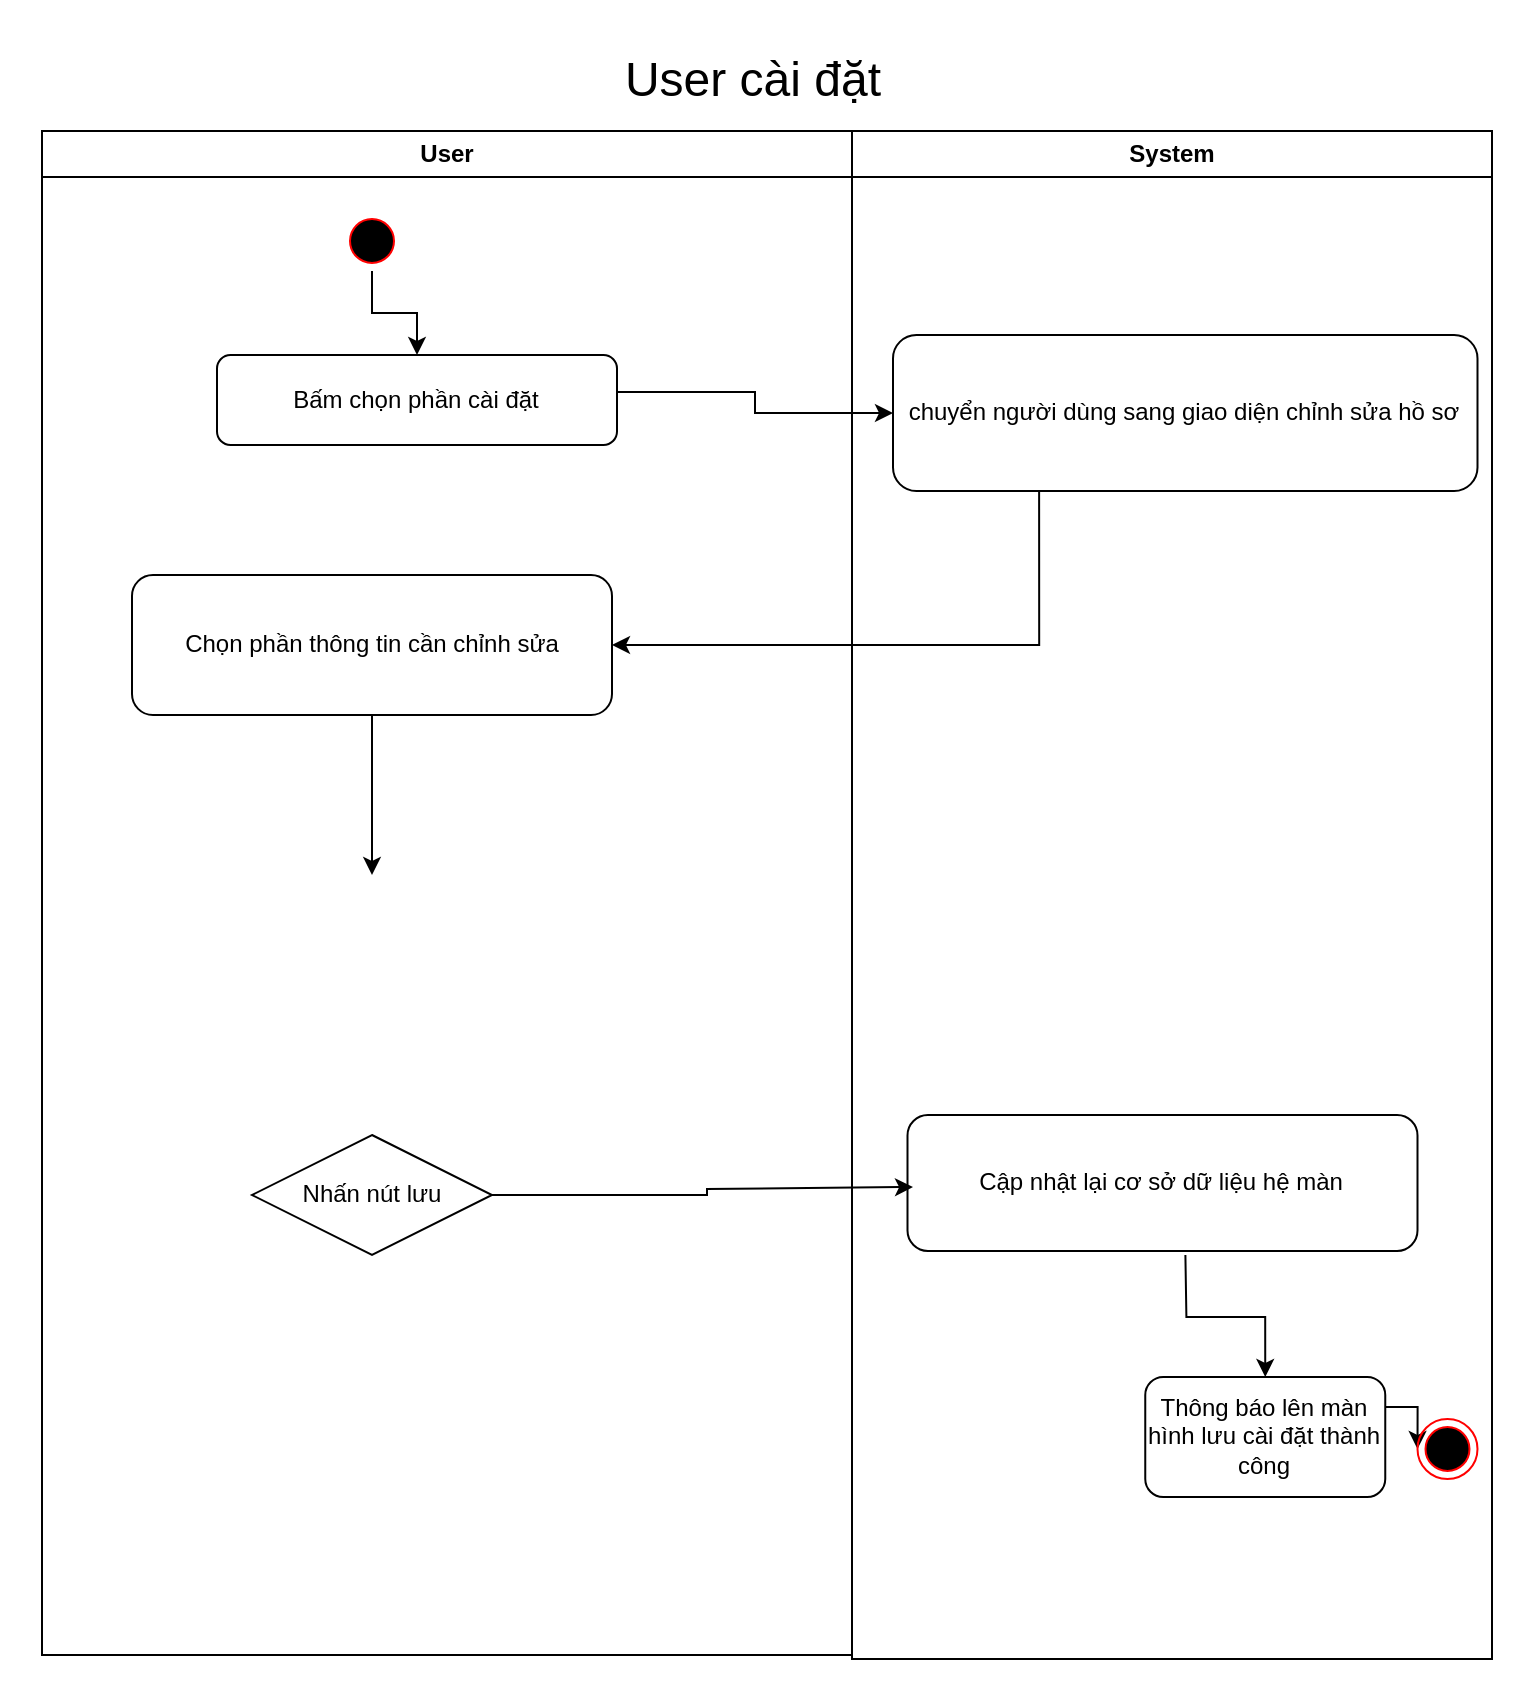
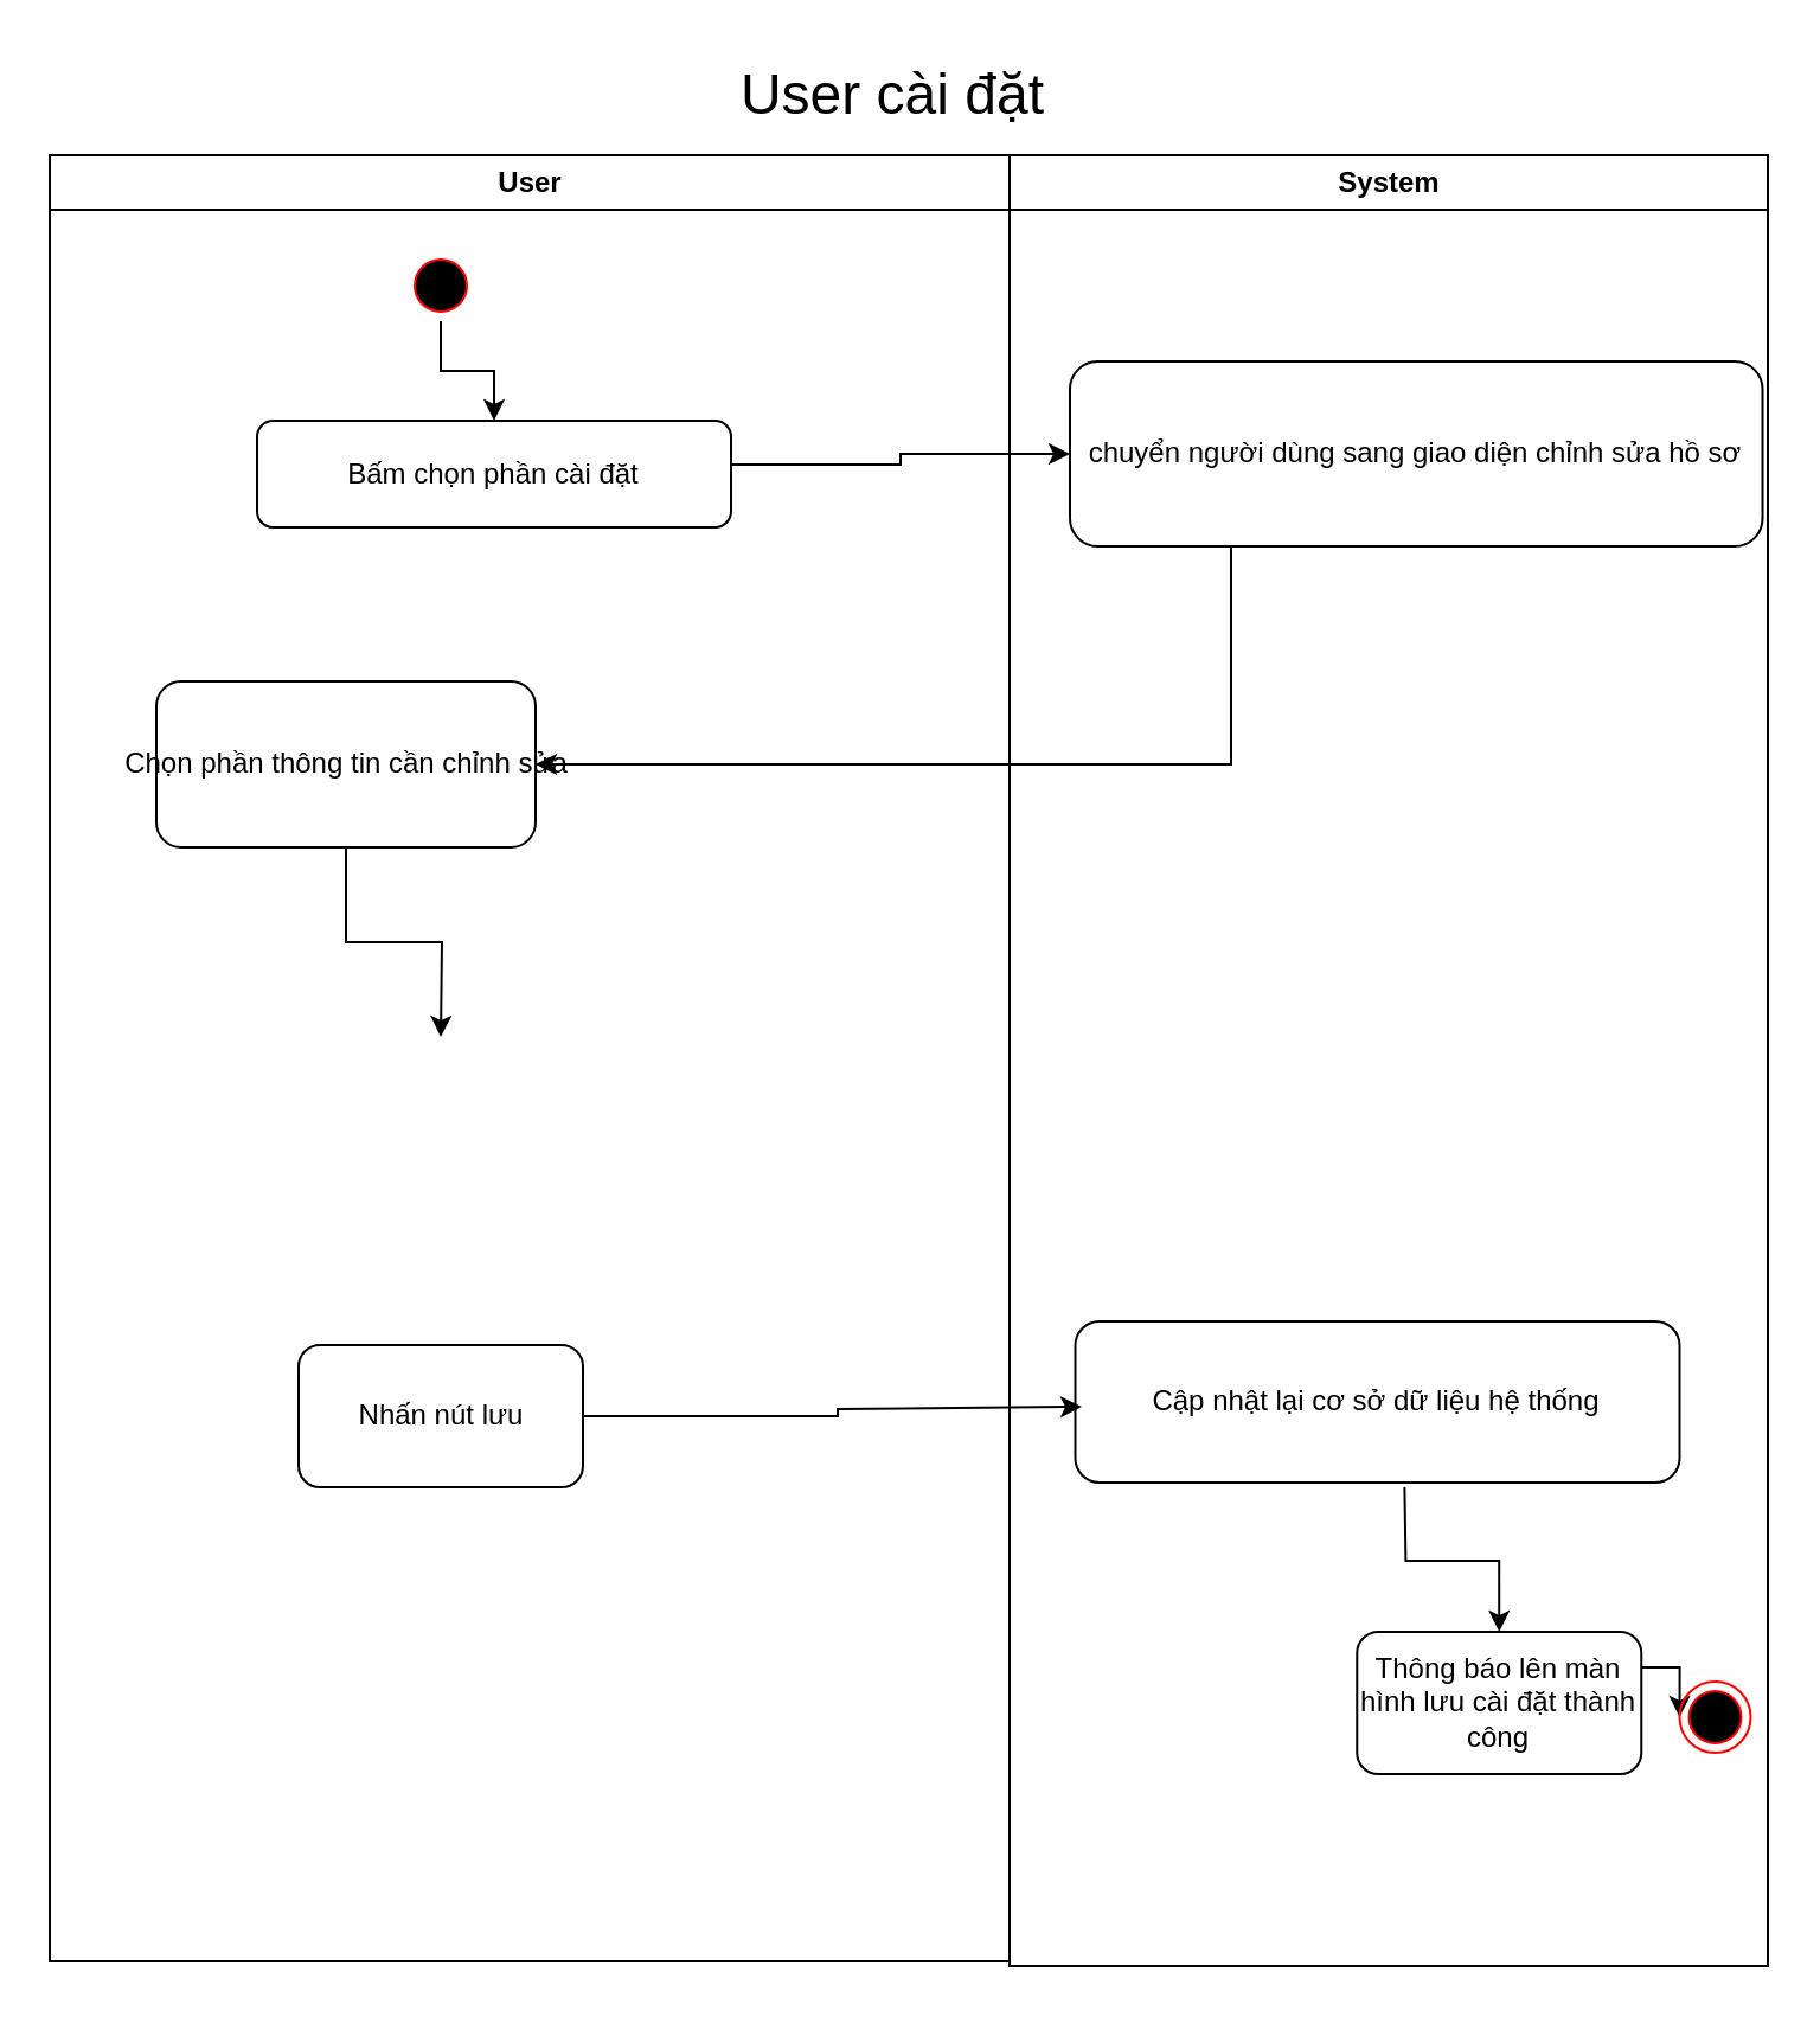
- <mxCell id="13" value="&lt;span style=&quot;text-wrap-mode: nowrap;&quot;&gt;chuyển người dùng sang giao diện chỉnh sửa hồ sơ&lt;/span&gt;" style="rounded=1;whiteSpace=wrap;html=1;" vertex="1" parent="9"><mxGeometry x="20.5" y="102" width="292.25" height="78" as="geometry" /></mxCell>
+ <mxCell id="13" value="&lt;span style=&quot;text-wrap-mode: nowrap;&quot;&gt;chuyển người dùng sang giao diện chỉnh sửa hồ sơ&lt;/span&gt;" style="rounded=1;whiteSpace=wrap;html=1;" vertex="1" parent="9"><mxGeometry x="25.5" y="87" width="292.25" height="78" as="geometry" /></mxCell>
- <mxCell id="7" value="&lt;span style=&quot;text-wrap-mode: nowrap;&quot;&gt;Chọn phần thông tin cần chỉnh sửa&lt;/span&gt;" style="rounded=1;whiteSpace=wrap;html=1;" vertex="1" parent="2"><mxGeometry x="45" y="222" width="240" height="70" as="geometry" /></mxCell>
+ <mxCell id="7" value="&lt;span style=&quot;text-wrap-mode: nowrap;&quot;&gt;Chọn phần thông tin cần chỉnh sửa&lt;/span&gt;" style="rounded=1;whiteSpace=wrap;html=1;" vertex="1" parent="2"><mxGeometry x="45" y="222" width="160" height="70" as="geometry" /></mxCell>
- <mxCell id="14" value="&lt;span style=&quot;text-wrap-mode: nowrap;&quot;&gt;Cập nhật lại cơ sở dữ liệu hệ màn&lt;/span&gt;" style="rounded=1;whiteSpace=wrap;html=1;" vertex="1" parent="9"><mxGeometry x="27.75" y="492" width="255" height="68" as="geometry" /></mxCell>
+ <mxCell id="14" value="&lt;span style=&quot;text-wrap-mode: nowrap;&quot;&gt;Cập nhật lại cơ sở dữ liệu hệ thống&lt;/span&gt;" style="rounded=1;whiteSpace=wrap;html=1;" vertex="1" parent="9"><mxGeometry x="27.75" y="492" width="255" height="68" as="geometry" /></mxCell>
- <mxCell id="8" value="&lt;span style=&quot;text-wrap-mode: nowrap;&quot;&gt;Nhấn nút lưu&lt;/span&gt;" style="rhombus;whiteSpace=wrap;html=1;" vertex="1" parent="2"><mxGeometry x="105" y="502" width="120" height="60" as="geometry" /></mxCell>
+ <mxCell id="8" value="&lt;span style=&quot;text-wrap-mode: nowrap;&quot;&gt;Nhấn nút lưu&lt;/span&gt;" style="rounded=1;whiteSpace=wrap;html=1;" vertex="1" parent="2"><mxGeometry x="105" y="502" width="120" height="60" as="geometry" /></mxCell>
